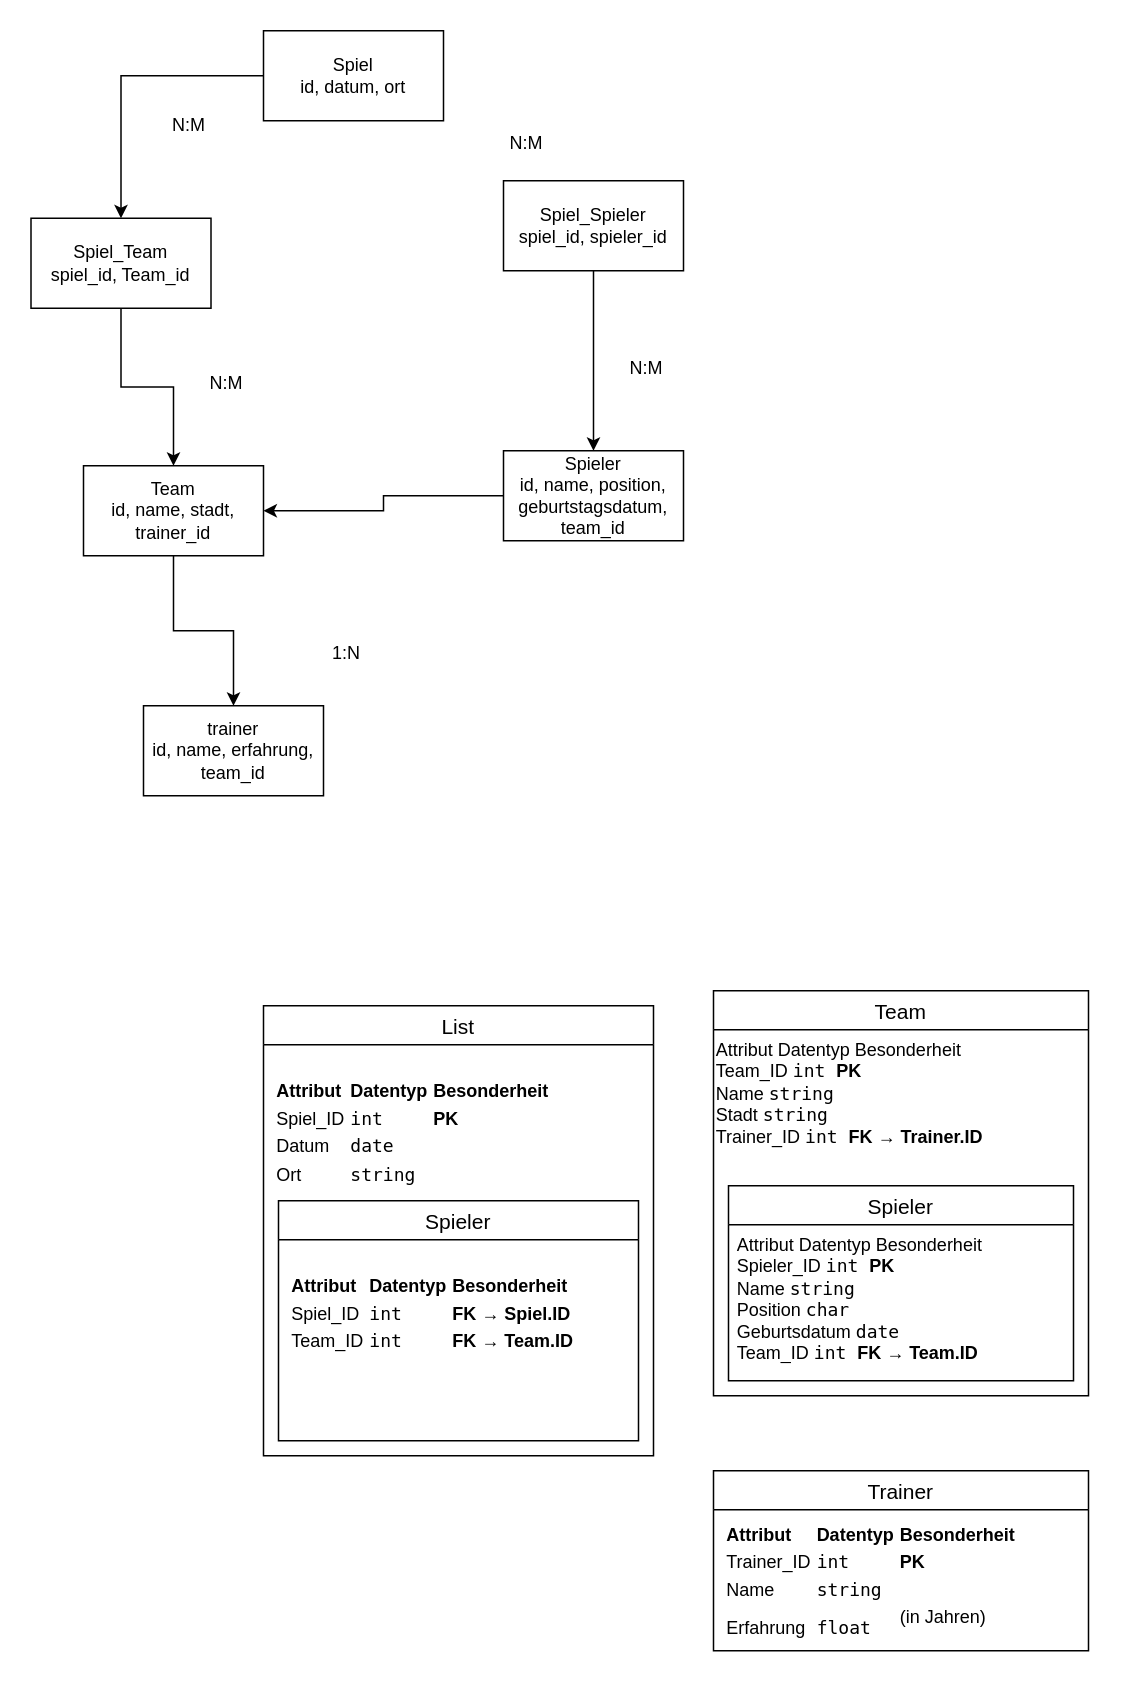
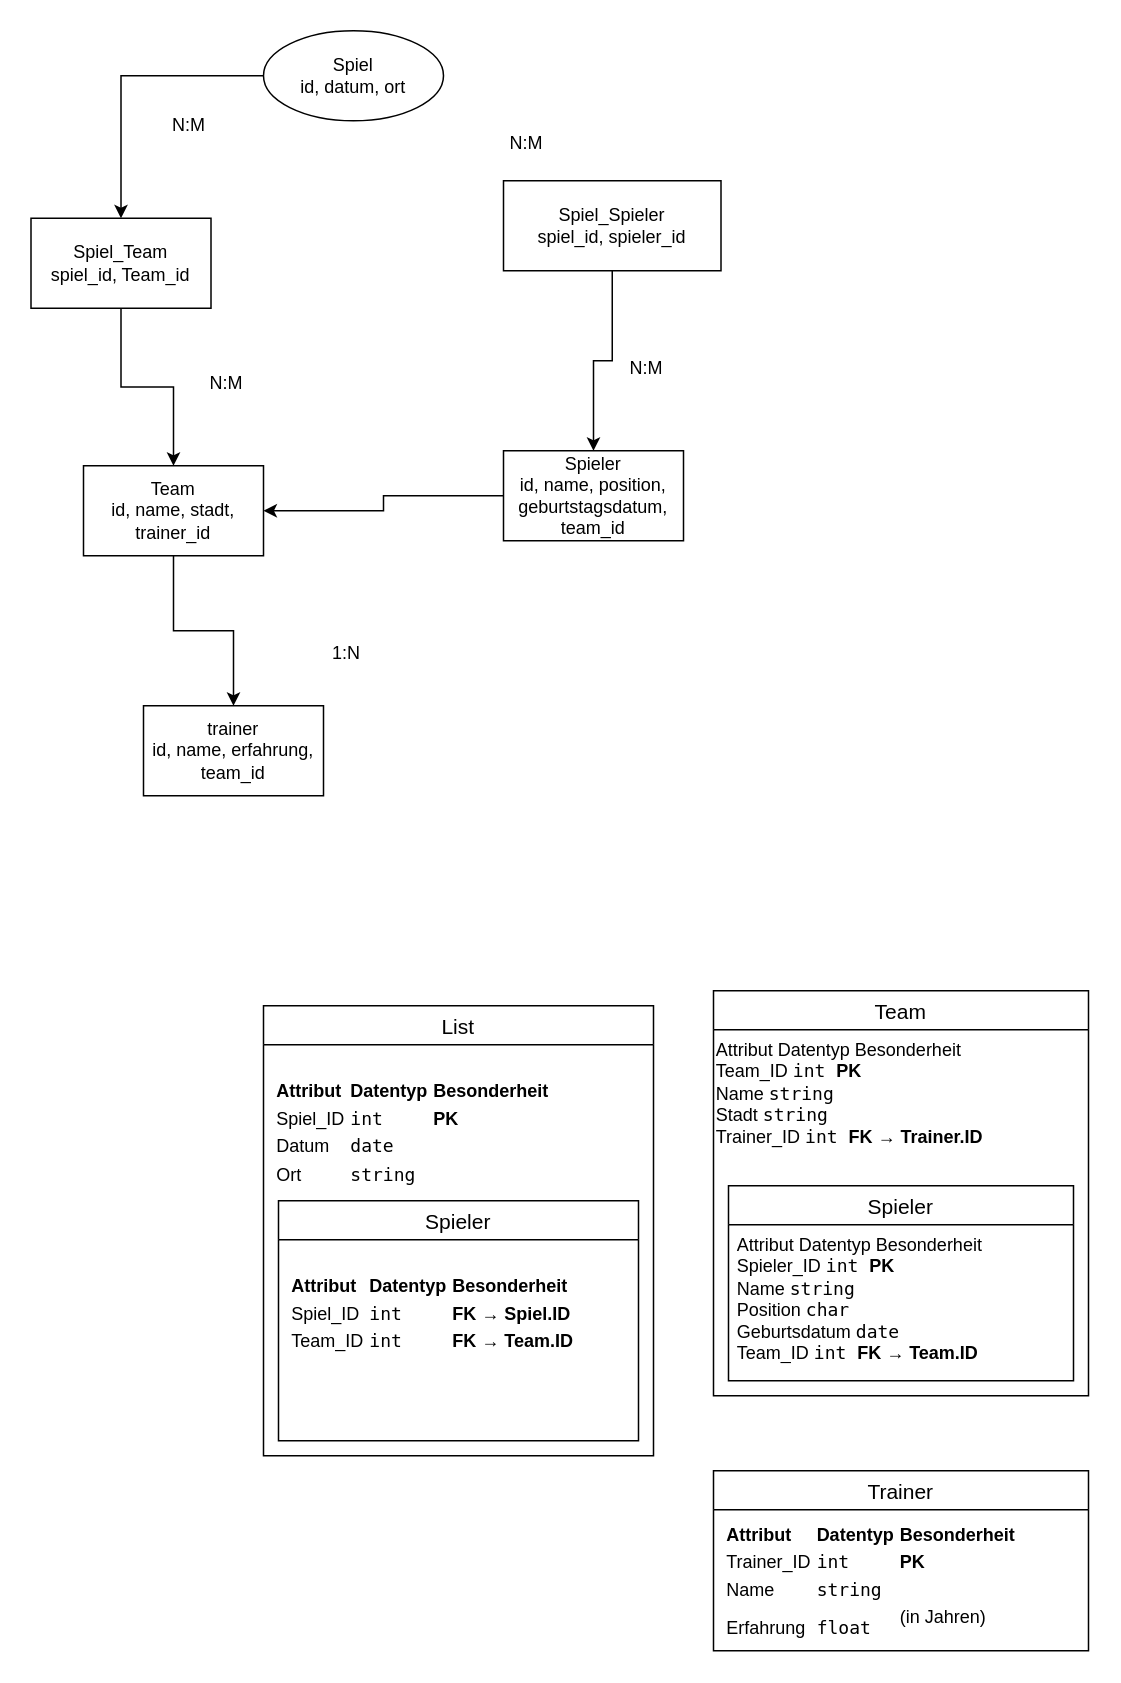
- <mxCell id="3" value="Spiel&lt;div&gt;id, datum, ort&lt;/div&gt;" style="rounded=0;whiteSpace=wrap;html=1;" parent="1" vertex="1"><mxGeometry x="175" y="20" width="120" height="60" as="geometry" /></mxCell>
+ <mxCell id="3" value="Spiel&lt;div&gt;id, datum, ort&lt;/div&gt;" style="ellipse;whiteSpace=wrap;html=1;" parent="1" vertex="1"><mxGeometry x="175" y="20" width="120" height="60" as="geometry" /></mxCell>
- <mxCell id="10" value="Spiel_Spieler&lt;div&gt;spiel_id, spieler_id&lt;/div&gt;" style="rounded=0;whiteSpace=wrap;html=1;" parent="1" vertex="1"><mxGeometry x="335" y="120" width="120" height="60" as="geometry" /></mxCell>
+ <mxCell id="10" value="Spiel_Spieler&lt;div&gt;spiel_id, spieler_id&lt;/div&gt;" style="rounded=0;whiteSpace=wrap;html=1;" parent="1" vertex="1"><mxGeometry x="335" y="120" width="145" height="60" as="geometry" /></mxCell>
